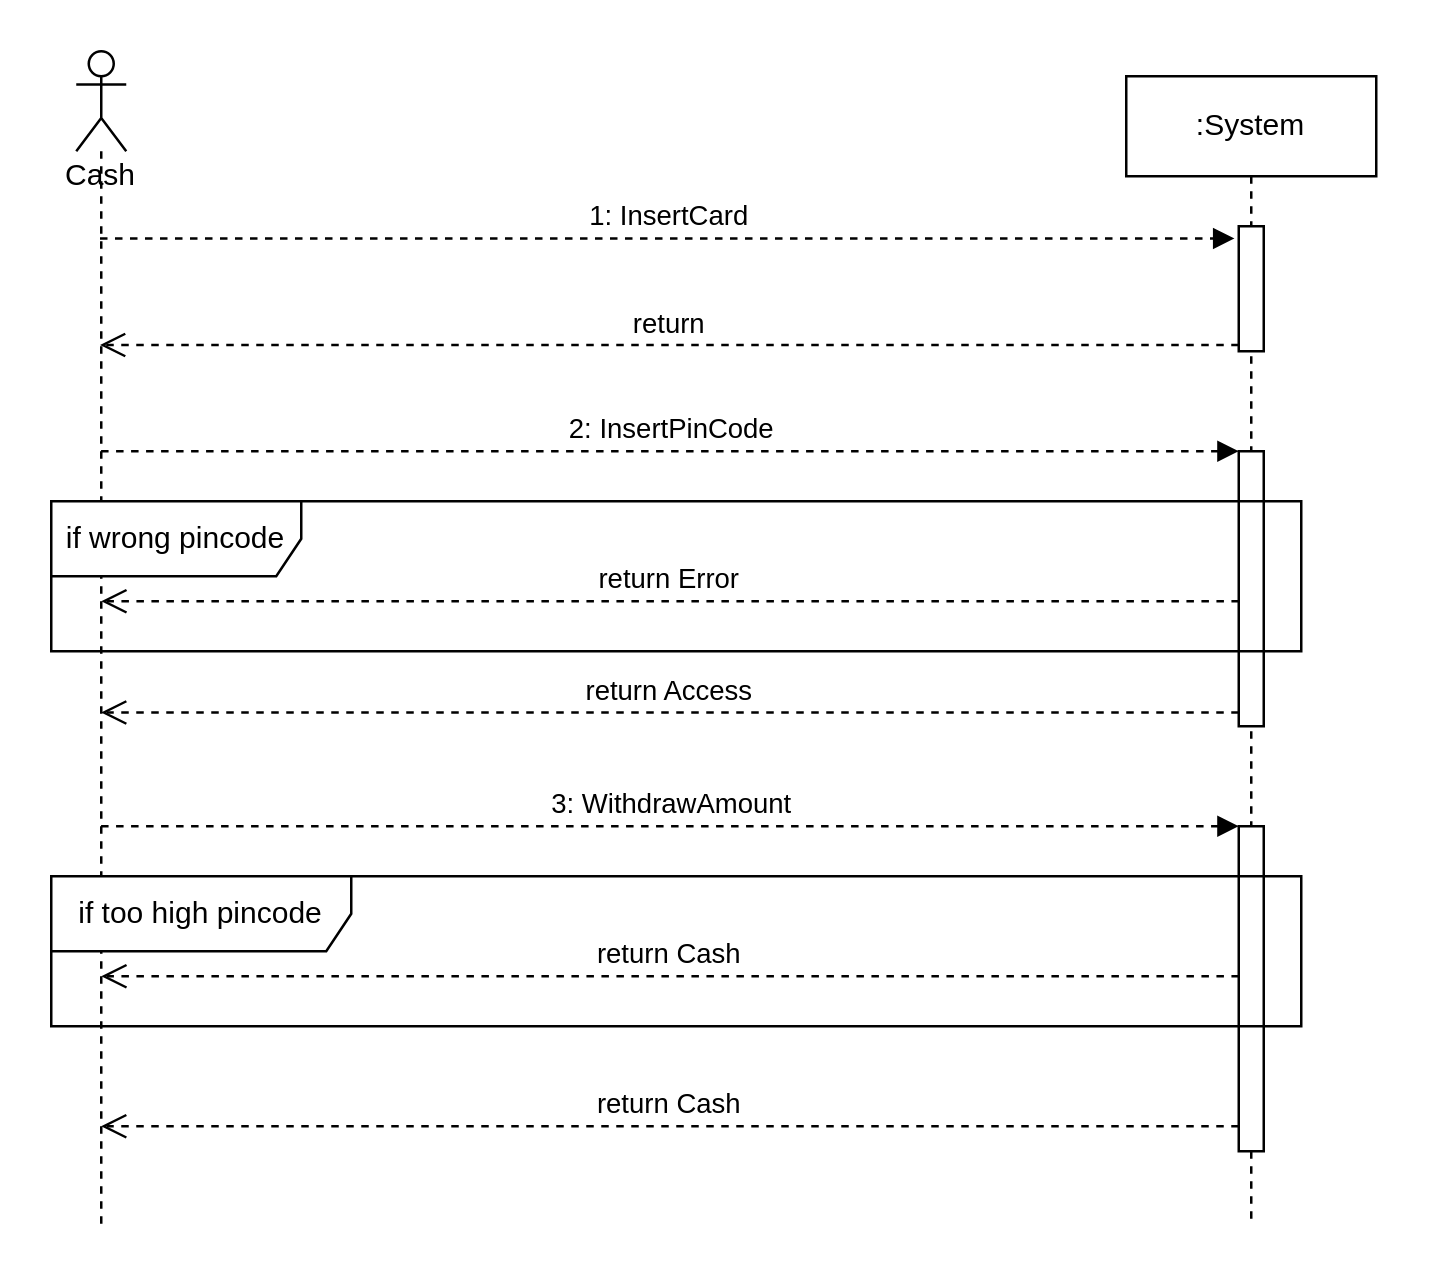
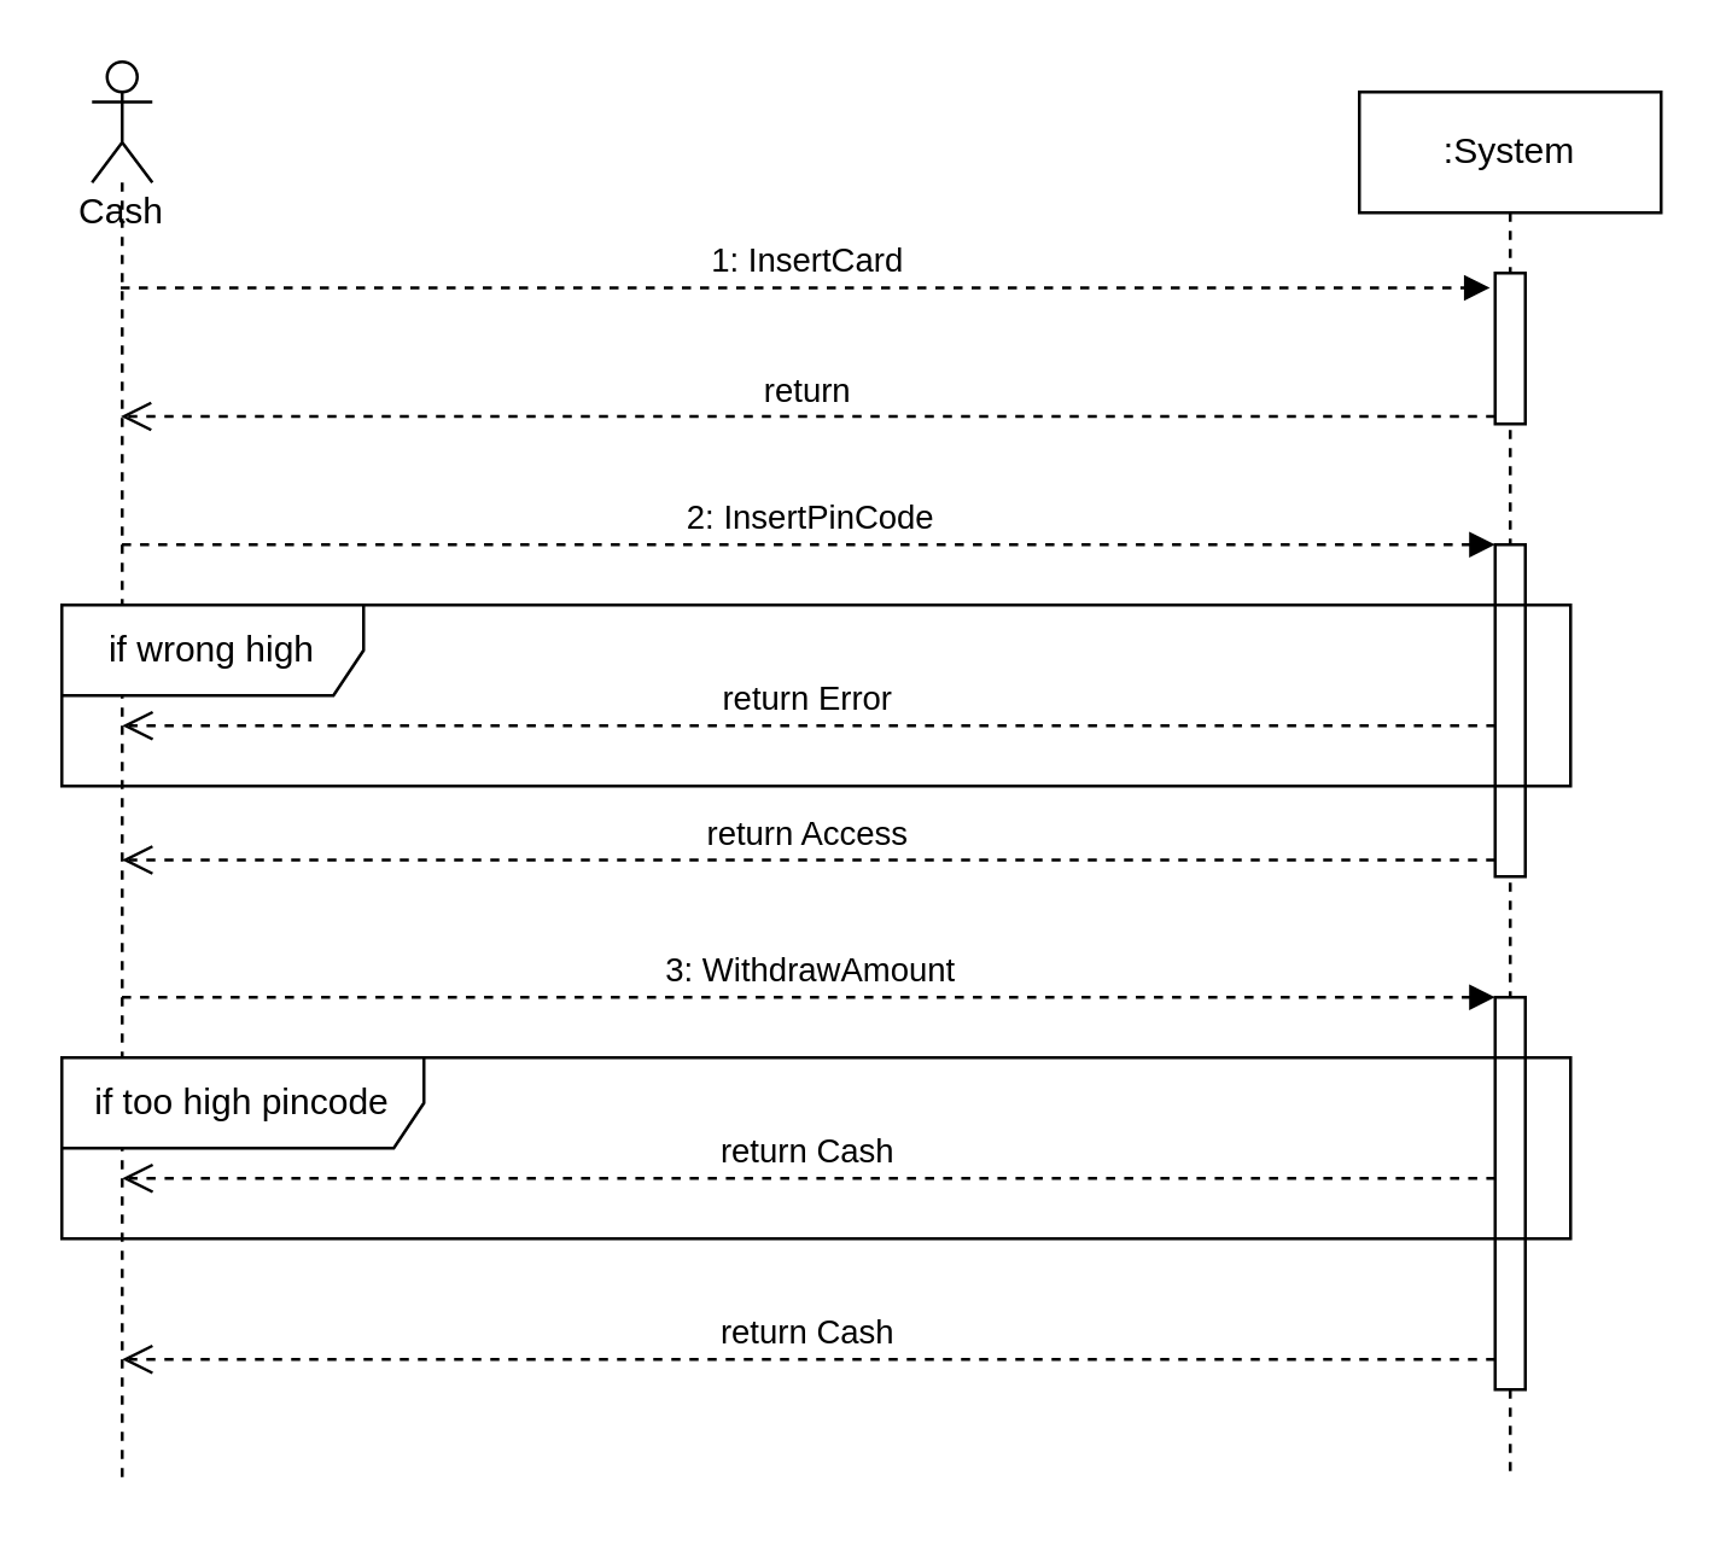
- <mxCell id="16" value="if wrong pincode" style="shape=umlFrame;whiteSpace=wrap;html=1;width=100;height=30;" vertex="1" parent="1"><mxGeometry x="20" y="200" width="500" height="60" as="geometry" /></mxCell>
+ <mxCell id="16" value="if wrong high" style="shape=umlFrame;whiteSpace=wrap;html=1;width=100;height=30;" vertex="1" parent="1"><mxGeometry x="20" y="200" width="500" height="60" as="geometry" /></mxCell>
